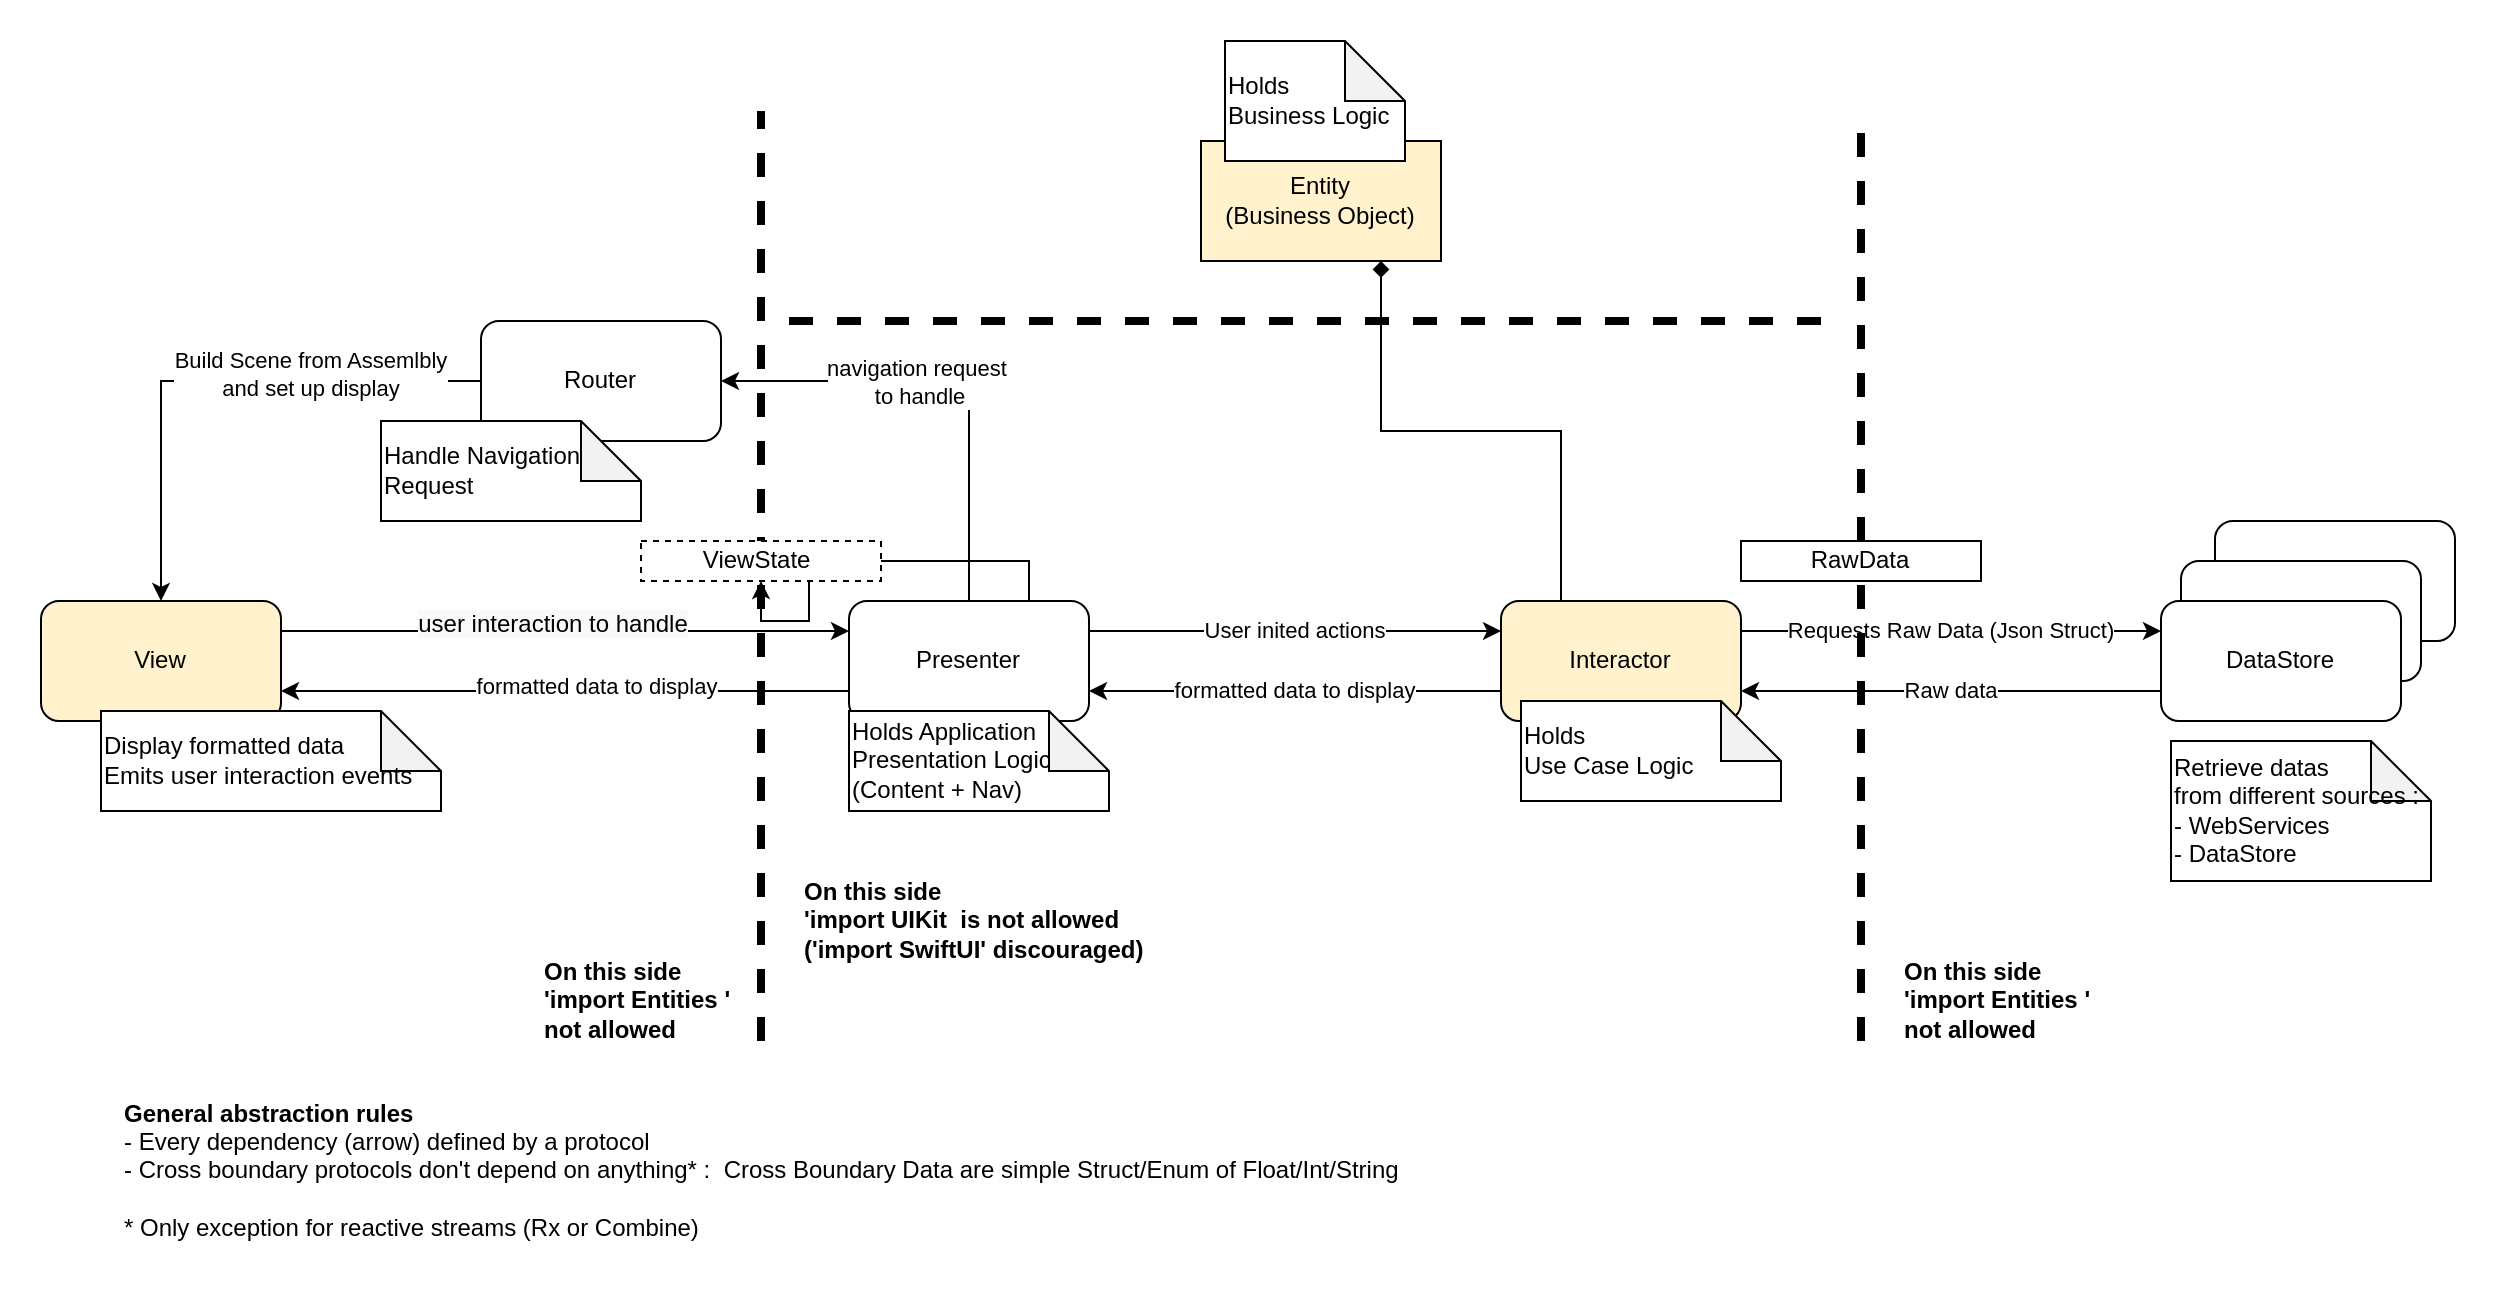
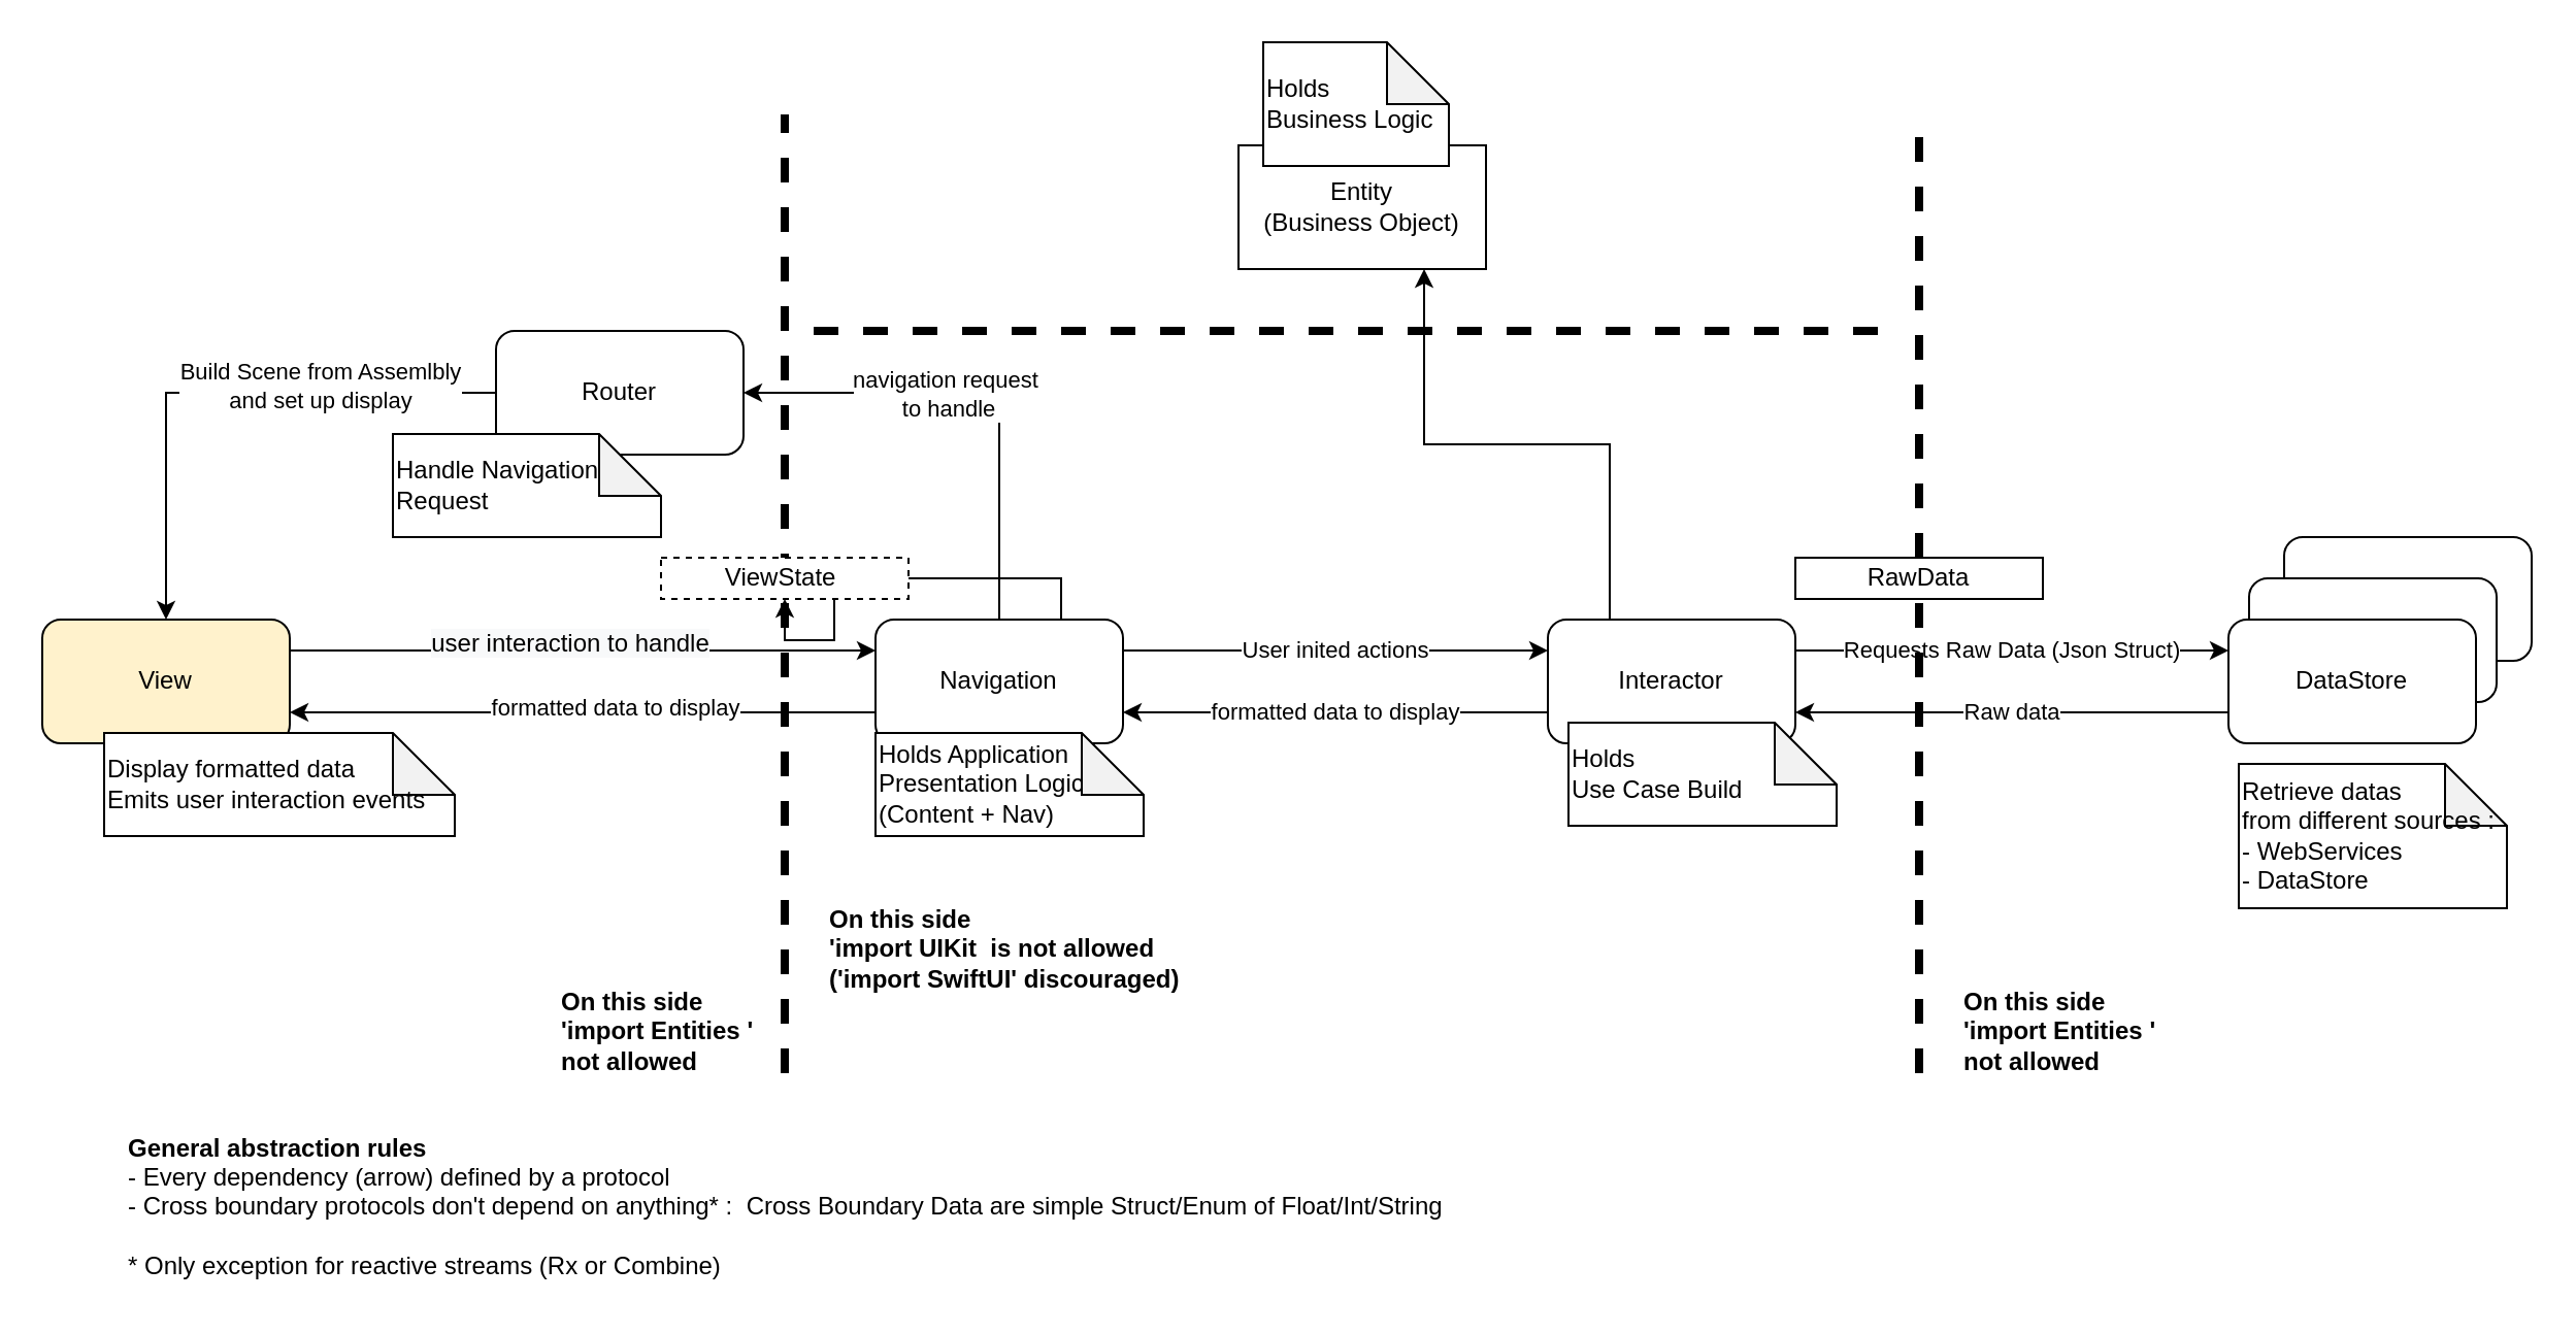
- <mxCell id="35" value="Entity&lt;br&gt;(Business Object)" style="rounded=0;whiteSpace=wrap;html=1;fillColor=#fff2cc;" parent="1" vertex="1"><mxGeometry x="600" y="70" width="120" height="60" as="geometry" /></mxCell>
+ <mxCell id="35" value="Entity&lt;br&gt;(Business Object)" style="rounded=0;whiteSpace=wrap;html=1;" parent="1" vertex="1"><mxGeometry x="600" y="70" width="120" height="60" as="geometry" /></mxCell>
- <mxCell id="21" style="edgeStyle=orthogonalEdgeStyle;rounded=0;orthogonalLoop=1;jettySize=auto;html=1;exitX=0.25;exitY=0;exitDx=0;exitDy=0;entryX=0.75;entryY=1;entryDx=0;entryDy=0;endArrow=diamond;" edge="1" parent="1" source="22" target="35"><mxGeometry relative="1" as="geometry" /></mxCell>
+ <mxCell id="21" style="edgeStyle=orthogonalEdgeStyle;rounded=0;orthogonalLoop=1;jettySize=auto;html=1;exitX=0.25;exitY=0;exitDx=0;exitDy=0;entryX=0.75;entryY=1;entryDx=0;entryDy=0;" edge="1" parent="1" source="22" target="35"><mxGeometry relative="1" as="geometry" /></mxCell>
- <mxCell id="12" value="Presenter" style="rounded=1;whiteSpace=wrap;html=1;" parent="1" vertex="1"><mxGeometry x="424" y="300" width="120" height="60" as="geometry" /></mxCell>
+ <mxCell id="12" value="Navigation" style="rounded=1;whiteSpace=wrap;html=1;" parent="1" vertex="1"><mxGeometry x="424" y="300" width="120" height="60" as="geometry" /></mxCell>
- <mxCell id="22" value="Interactor" style="rounded=1;whiteSpace=wrap;html=1;fillColor=#fff2cc;" parent="1" vertex="1"><mxGeometry x="750" y="300" width="120" height="60" as="geometry" /></mxCell>
+ <mxCell id="22" value="Interactor" style="rounded=1;whiteSpace=wrap;html=1;" parent="1" vertex="1"><mxGeometry x="750" y="300" width="120" height="60" as="geometry" /></mxCell>
- <mxCell id="25" value="Holds&amp;nbsp;&lt;br&gt;Use Case Logic" style="shape=note;whiteSpace=wrap;html=1;backgroundOutline=1;darkOpacity=0.05;align=left;" parent="1" vertex="1"><mxGeometry x="760" y="350" width="130" height="50" as="geometry" /></mxCell>
+ <mxCell id="25" value="Holds&amp;nbsp;&lt;br&gt;Use Case Build" style="shape=note;whiteSpace=wrap;html=1;backgroundOutline=1;darkOpacity=0.05;align=left;" parent="1" vertex="1"><mxGeometry x="760" y="350" width="130" height="50" as="geometry" /></mxCell>
